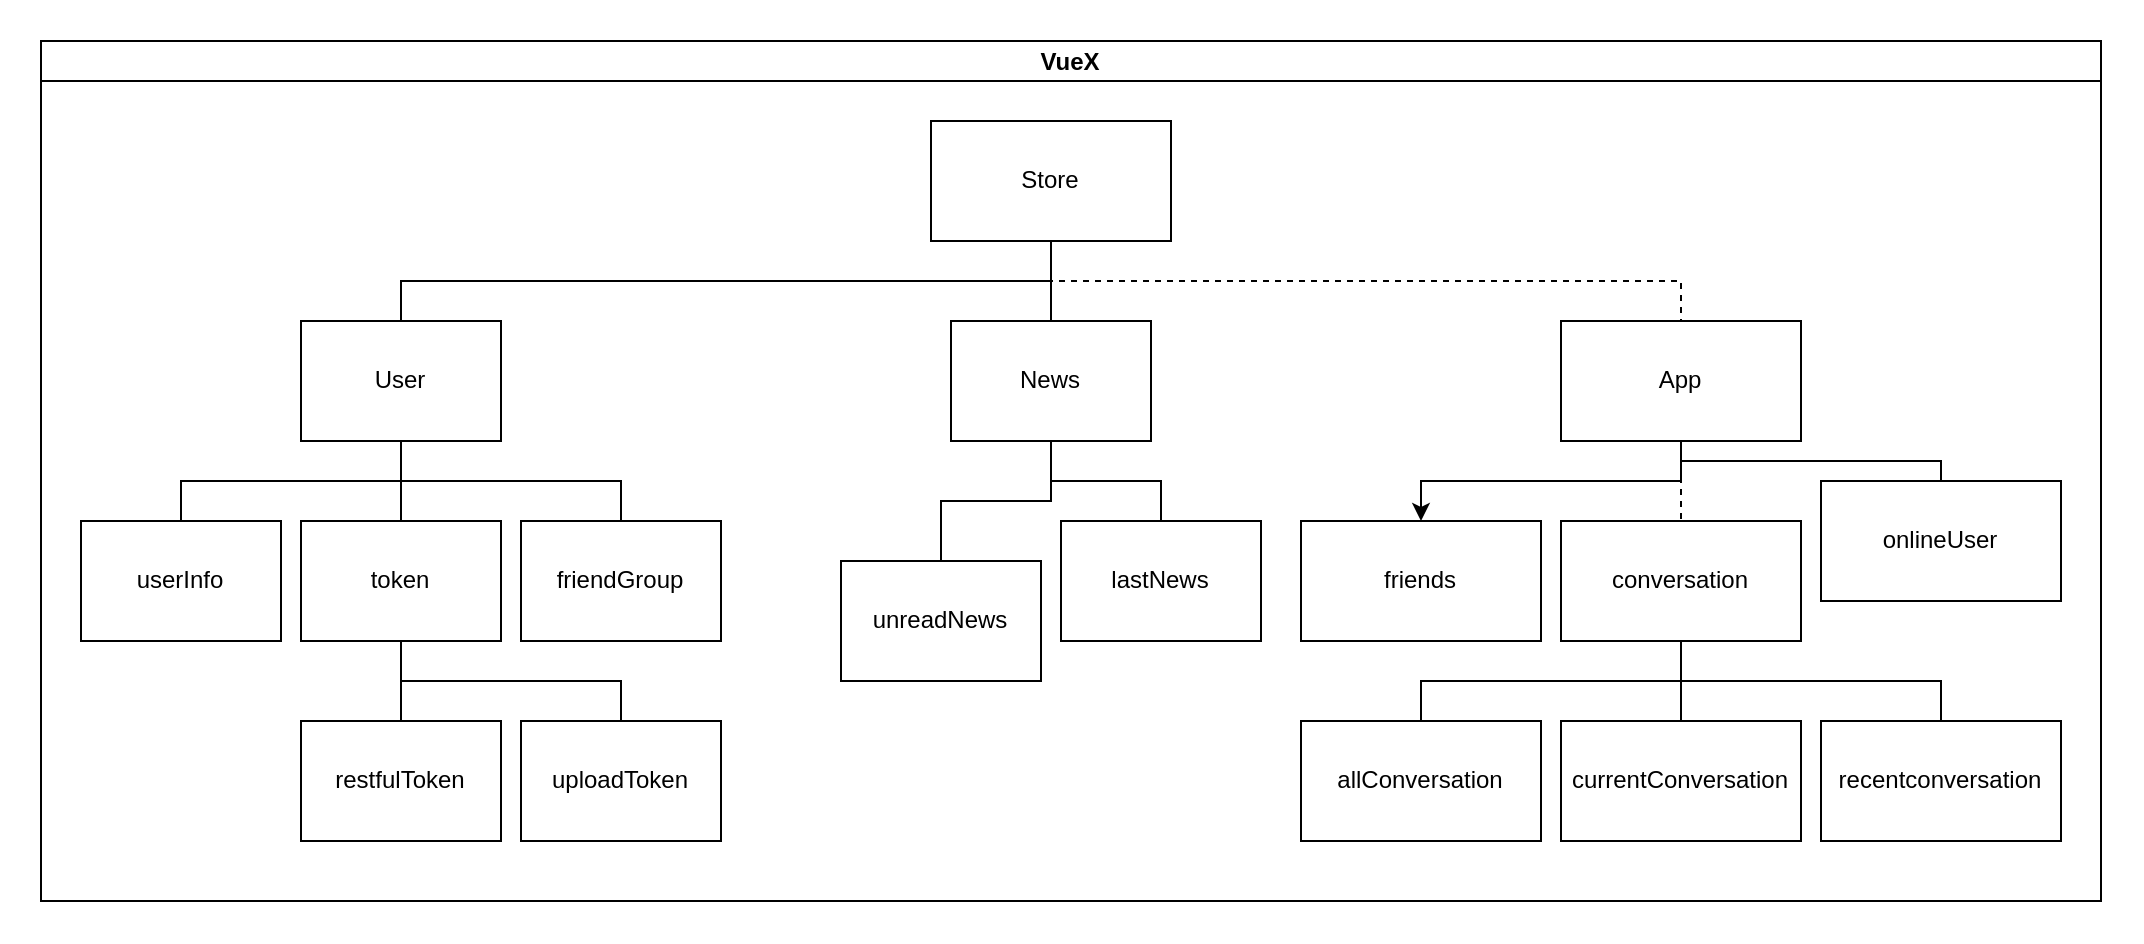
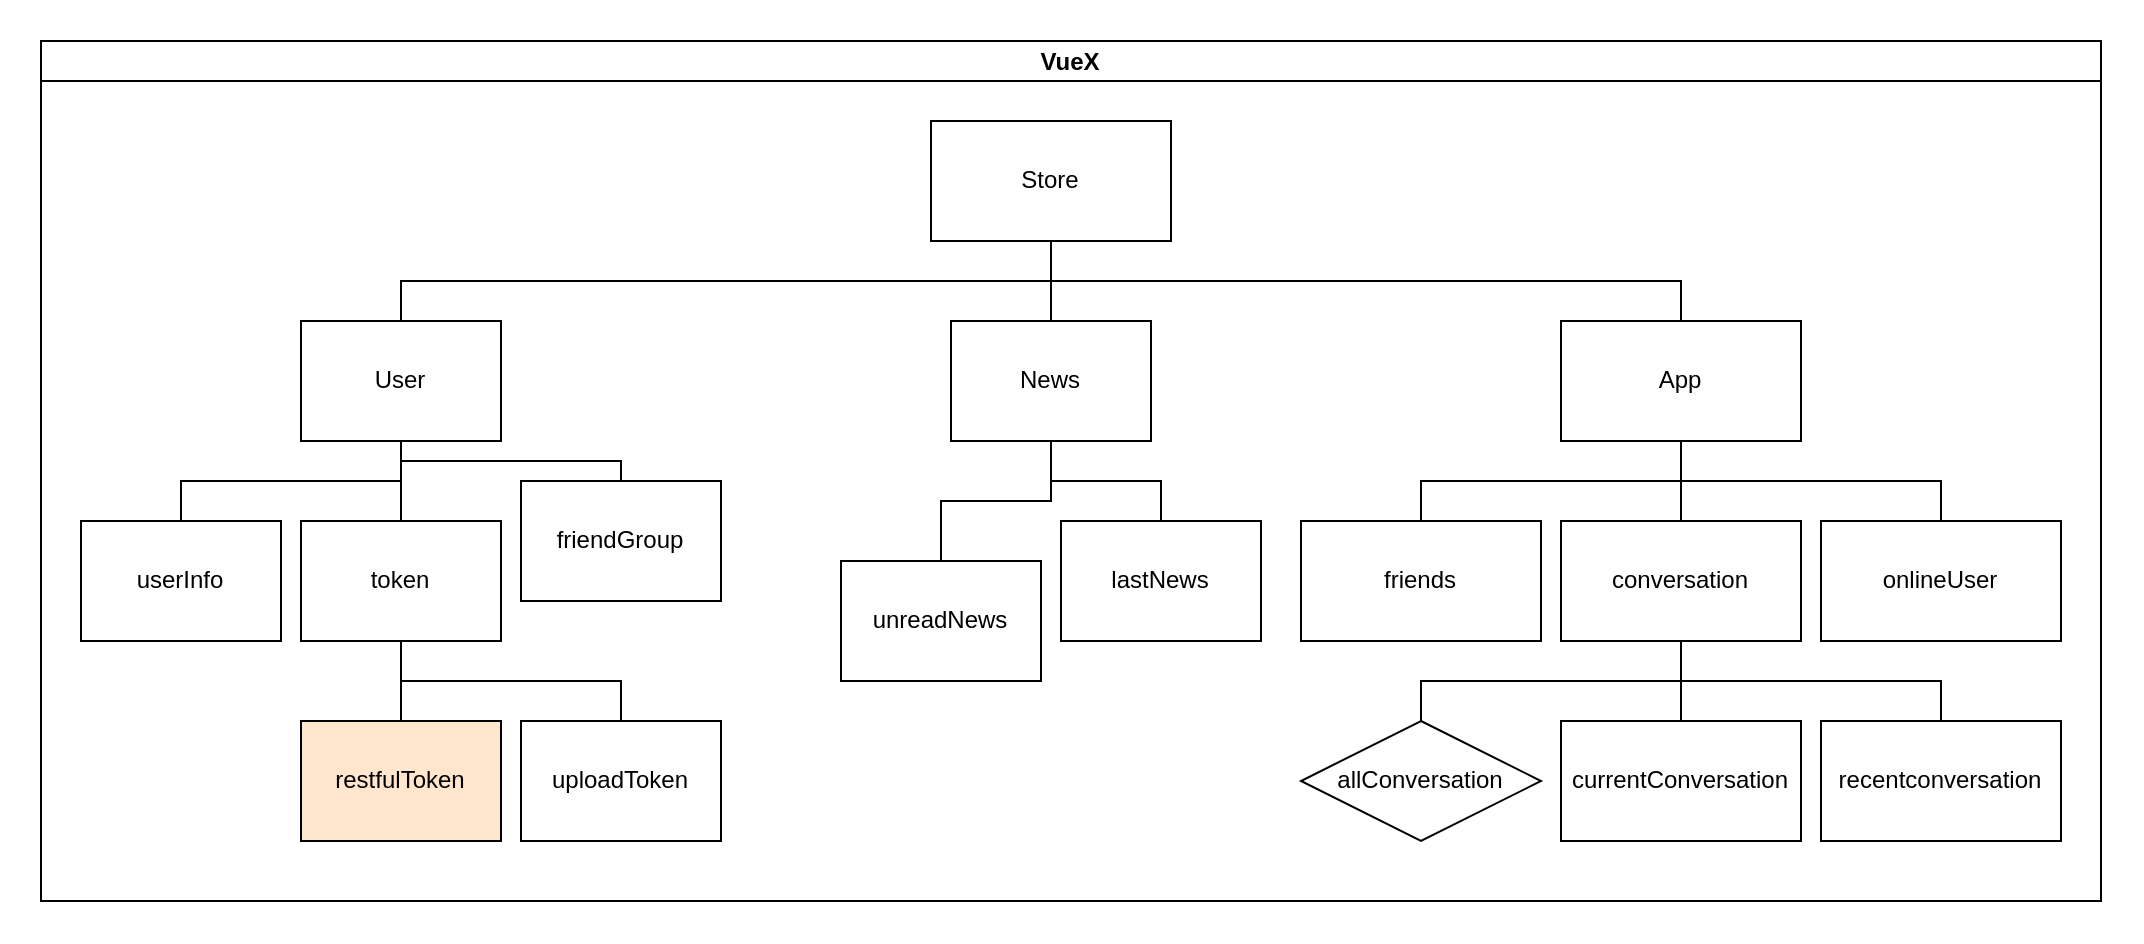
- <mxCell id="8" value="" style="edgeStyle=elbowEdgeStyle;html=1;elbow=vertical;startArrow=none;endArrow=none;rounded=0;dashed=1;" edge="1" parent="2" source="5" target="9"><mxGeometry relative="1" as="geometry" /></mxCell>
+ <mxCell id="8" value="" style="edgeStyle=elbowEdgeStyle;html=1;elbow=vertical;startArrow=none;endArrow=none;rounded=0;" edge="1" parent="2" source="5" target="9"><mxGeometry relative="1" as="geometry" /></mxCell>
- <mxCell id="16" value="" style="edgeStyle=elbowEdgeStyle;html=1;elbow=vertical;startArrow=none;endArrow=none;rounded=0;dashed=1;" edge="1" parent="2" source="9" target="17"><mxGeometry relative="1" as="geometry"><mxPoint x="560" y="210" as="sourcePoint" /></mxGeometry></mxCell>
+ <mxCell id="16" value="" style="edgeStyle=elbowEdgeStyle;html=1;elbow=vertical;startArrow=none;endArrow=none;rounded=0;" edge="1" parent="2" source="9" target="17"><mxGeometry relative="1" as="geometry"><mxPoint x="560" y="210" as="sourcePoint" /></mxGeometry></mxCell>
- <mxCell id="14" value="" style="edgeStyle=elbowEdgeStyle;html=1;elbow=vertical;startArrow=none;endArrow=classic;rounded=0;" edge="1" parent="2" source="9" target="15"><mxGeometry relative="1" as="geometry"><mxPoint x="560" y="210" as="sourcePoint" /></mxGeometry></mxCell>
+ <mxCell id="14" value="" style="edgeStyle=elbowEdgeStyle;html=1;elbow=vertical;startArrow=none;endArrow=none;rounded=0;" edge="1" parent="2" source="9" target="15"><mxGeometry relative="1" as="geometry"><mxPoint x="560" y="210" as="sourcePoint" /></mxGeometry></mxCell>
- <mxCell id="19" value="&lt;span&gt;onlineUser&lt;/span&gt;" style="whiteSpace=wrap;html=1;align=center;treeFolding=1;treeMoving=1;newEdgeStyle={&quot;edgeStyle&quot;:&quot;elbowEdgeStyle&quot;,&quot;startArrow&quot;:&quot;none&quot;,&quot;endArrow&quot;:&quot;none&quot;};" vertex="1" parent="2"><mxGeometry x="890" y="220" width="120" height="60" as="geometry" /></mxCell>
+ <mxCell id="19" value="&lt;span&gt;onlineUser&lt;/span&gt;" style="whiteSpace=wrap;html=1;align=center;treeFolding=1;treeMoving=1;newEdgeStyle={&quot;edgeStyle&quot;:&quot;elbowEdgeStyle&quot;,&quot;startArrow&quot;:&quot;none&quot;,&quot;endArrow&quot;:&quot;none&quot;};" vertex="1" parent="2"><mxGeometry x="890" y="240" width="120" height="60" as="geometry" /></mxCell>
- <mxCell id="31" value="friendGroup" style="whiteSpace=wrap;html=1;align=center;verticalAlign=middle;treeFolding=1;treeMoving=1;newEdgeStyle={&quot;edgeStyle&quot;:&quot;elbowEdgeStyle&quot;,&quot;startArrow&quot;:&quot;none&quot;,&quot;endArrow&quot;:&quot;none&quot;};" vertex="1" parent="2"><mxGeometry x="240" y="240" width="100" height="60" as="geometry" /></mxCell>
+ <mxCell id="31" value="friendGroup" style="whiteSpace=wrap;html=1;align=center;verticalAlign=middle;treeFolding=1;treeMoving=1;newEdgeStyle={&quot;edgeStyle&quot;:&quot;elbowEdgeStyle&quot;,&quot;startArrow&quot;:&quot;none&quot;,&quot;endArrow&quot;:&quot;none&quot;};" vertex="1" parent="2"><mxGeometry x="240" y="220" width="100" height="60" as="geometry" /></mxCell>
- <mxCell id="33" value="restfulToken" style="whiteSpace=wrap;html=1;align=center;verticalAlign=middle;treeFolding=1;treeMoving=1;newEdgeStyle={&quot;edgeStyle&quot;:&quot;elbowEdgeStyle&quot;,&quot;startArrow&quot;:&quot;none&quot;,&quot;endArrow&quot;:&quot;none&quot;};" vertex="1" parent="2"><mxGeometry x="130" y="340" width="100" height="60" as="geometry" /></mxCell>
+ <mxCell id="33" value="restfulToken" style="whiteSpace=wrap;html=1;align=center;verticalAlign=middle;treeFolding=1;treeMoving=1;newEdgeStyle={&quot;edgeStyle&quot;:&quot;elbowEdgeStyle&quot;,&quot;startArrow&quot;:&quot;none&quot;,&quot;endArrow&quot;:&quot;none&quot;};fillColor=#ffe6cc;" vertex="1" parent="2"><mxGeometry x="130" y="340" width="100" height="60" as="geometry" /></mxCell>
- <mxCell id="21" value="allConversation" style="whiteSpace=wrap;html=1;align=center;treeFolding=1;treeMoving=1;newEdgeStyle={&quot;edgeStyle&quot;:&quot;elbowEdgeStyle&quot;,&quot;startArrow&quot;:&quot;none&quot;,&quot;endArrow&quot;:&quot;none&quot;};" vertex="1" parent="2"><mxGeometry x="630" y="340" width="120" height="60" as="geometry" /></mxCell>
+ <mxCell id="21" value="allConversation" style="rhombus;whiteSpace=wrap;html=1;align=center;treeFolding=1;treeMoving=1;newEdgeStyle={&quot;edgeStyle&quot;:&quot;elbowEdgeStyle&quot;,&quot;startArrow&quot;:&quot;none&quot;,&quot;endArrow&quot;:&quot;none&quot;};" vertex="1" parent="2"><mxGeometry x="630" y="340" width="120" height="60" as="geometry" /></mxCell>
